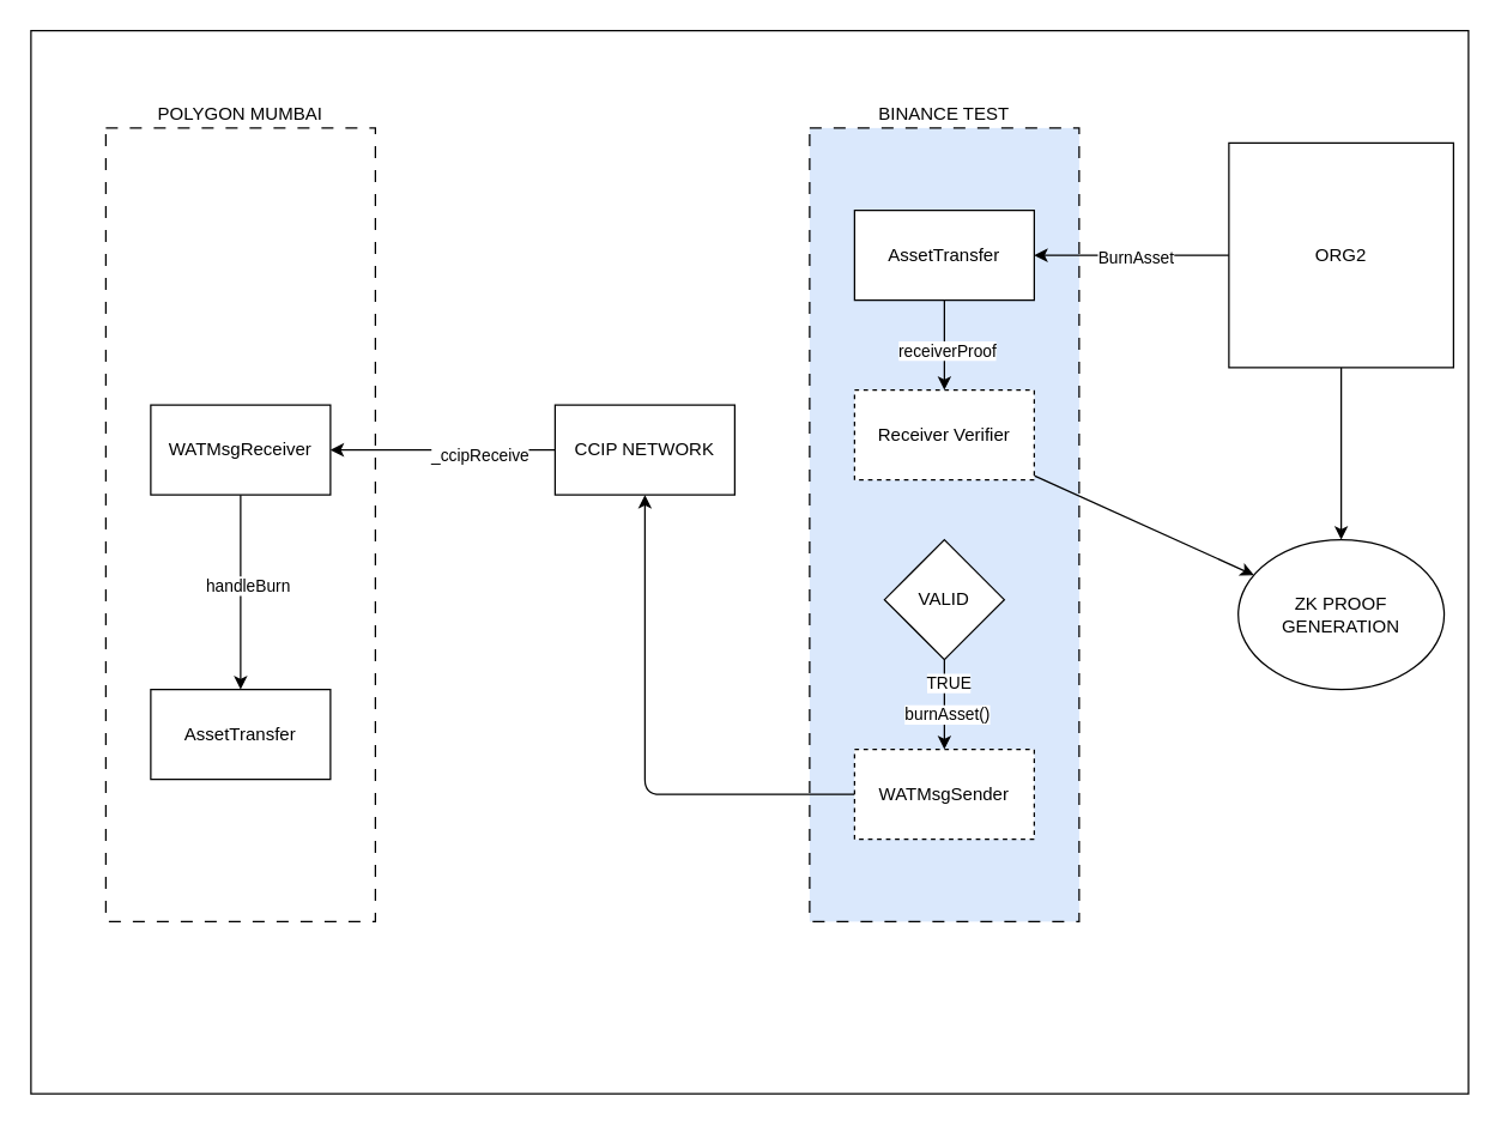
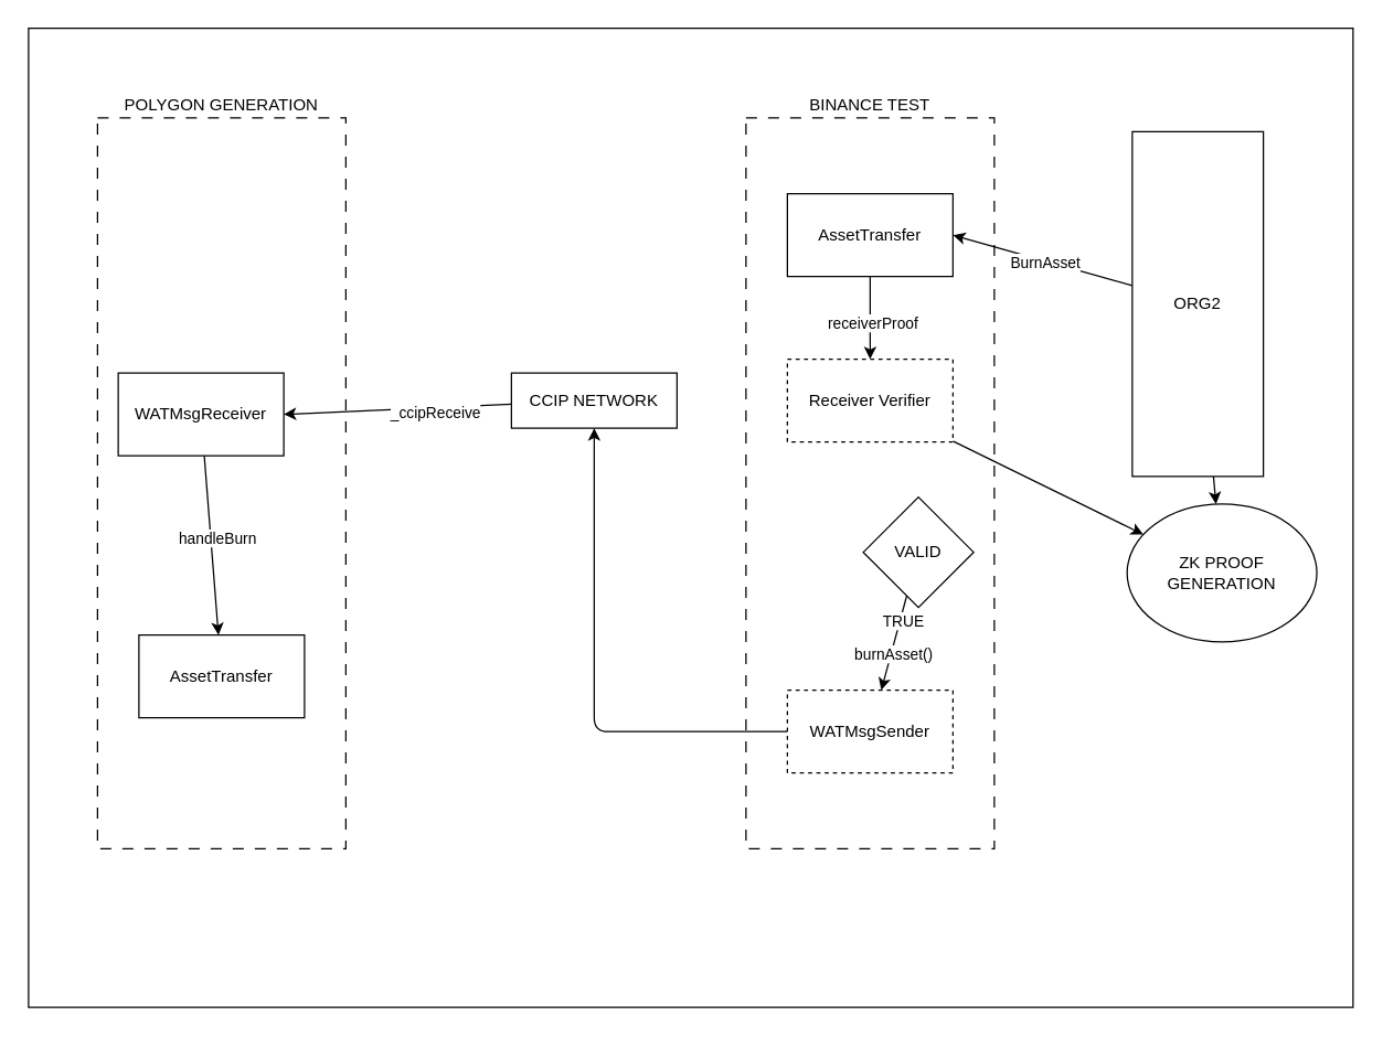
- <mxCell id="4" value="&lt;div style=&quot;text-align: justify;&quot;&gt;&lt;span style=&quot;background-color: initial;&quot;&gt;POLYGON MUMBAI&lt;/span&gt;&lt;/div&gt;" style="rounded=0;whiteSpace=wrap;html=1;dashed=1;dashPattern=8 8;labelPosition=center;verticalLabelPosition=top;align=center;verticalAlign=bottom;" vertex="1" parent="1"><mxGeometry y="85" width="180" height="530" as="geometry" x="70" /></mxCell>
+ <mxCell id="4" value="&lt;div style=&quot;text-align: justify;&quot;&gt;&lt;span style=&quot;background-color: initial;&quot;&gt;POLYGON GENERATION&lt;/span&gt;&lt;/div&gt;" style="rounded=0;whiteSpace=wrap;html=1;dashed=1;dashPattern=8 8;labelPosition=center;verticalLabelPosition=top;align=center;verticalAlign=bottom;" vertex="1" parent="1"><mxGeometry y="85" width="180" height="530" as="geometry" x="70" /></mxCell>
- <mxCell id="18" value="ORG2" style="whiteSpace=wrap;html=1;aspect=fixed;" vertex="1" parent="1"><mxGeometry x="820" y="95" width="150" height="150" as="geometry" /></mxCell>
+ <mxCell id="18" value="ORG2" style="whiteSpace=wrap;html=1;aspect=fixed;" vertex="1" parent="1"><mxGeometry x="820" y="95" width="95" height="250" as="geometry" /></mxCell>
- <mxCell id="8" value="WATMsgReceiver" style="whiteSpace=wrap;html=1;rounded=0;" vertex="1" parent="1"><mxGeometry x="100" y="270" width="120" height="60" as="geometry" /></mxCell>
+ <mxCell id="8" value="WATMsgReceiver" style="whiteSpace=wrap;html=1;rounded=0;" vertex="1" parent="1"><mxGeometry x="85" y="270" width="120" height="60" as="geometry" /></mxCell>
- <mxCell id="11" value="CCIP NETWORK" style="whiteSpace=wrap;html=1;rounded=0;" vertex="1" parent="1"><mxGeometry x="370" y="270" width="120" height="60" as="geometry" /></mxCell>
+ <mxCell id="11" value="CCIP NETWORK" style="whiteSpace=wrap;html=1;rounded=0;" vertex="1" parent="1"><mxGeometry x="370" y="270" width="120" height="40" as="geometry" /></mxCell>
- <mxCell id="3" value="&lt;div style=&quot;text-align: justify;&quot;&gt;&lt;span style=&quot;background-color: initial;&quot;&gt;BINANCE TEST&lt;/span&gt;&lt;/div&gt;" style="rounded=0;whiteSpace=wrap;html=1;dashed=1;dashPattern=8 8;labelPosition=center;verticalLabelPosition=top;align=center;verticalAlign=bottom;fillColor=#dae8fc;" vertex="1" parent="1"><mxGeometry x="540" y="85" width="180" height="530" as="geometry" /></mxCell>
+ <mxCell id="3" value="&lt;div style=&quot;text-align: justify;&quot;&gt;&lt;span style=&quot;background-color: initial;&quot;&gt;BINANCE TEST&lt;/span&gt;&lt;/div&gt;" style="rounded=0;whiteSpace=wrap;html=1;dashed=1;dashPattern=8 8;labelPosition=center;verticalLabelPosition=top;align=center;verticalAlign=bottom;" vertex="1" parent="1"><mxGeometry x="540" y="85" width="180" height="530" as="geometry" /></mxCell>
- <mxCell id="24" value="VALID" style="rhombus;whiteSpace=wrap;html=1;rounded=0;" vertex="1" parent="1"><mxGeometry x="590" y="360" width="80" height="80" as="geometry" /></mxCell>
+ <mxCell id="24" value="VALID" style="rhombus;whiteSpace=wrap;html=1;rounded=0;" vertex="1" parent="1"><mxGeometry x="625" y="360" width="80" height="80" as="geometry" /></mxCell>
- <mxCell id="27" value="ZK PROOF&lt;br&gt;GENERATION" style="ellipse;whiteSpace=wrap;html=1;" vertex="1" parent="1"><mxGeometry x="826.25" y="360" width="137.5" height="100" as="geometry" /></mxCell>
+ <mxCell id="27" value="ZK PROOF&lt;br&gt;GENERATION" style="ellipse;whiteSpace=wrap;html=1;" vertex="1" parent="1"><mxGeometry x="816.25" y="365" width="137.5" height="100" as="geometry" /></mxCell>
